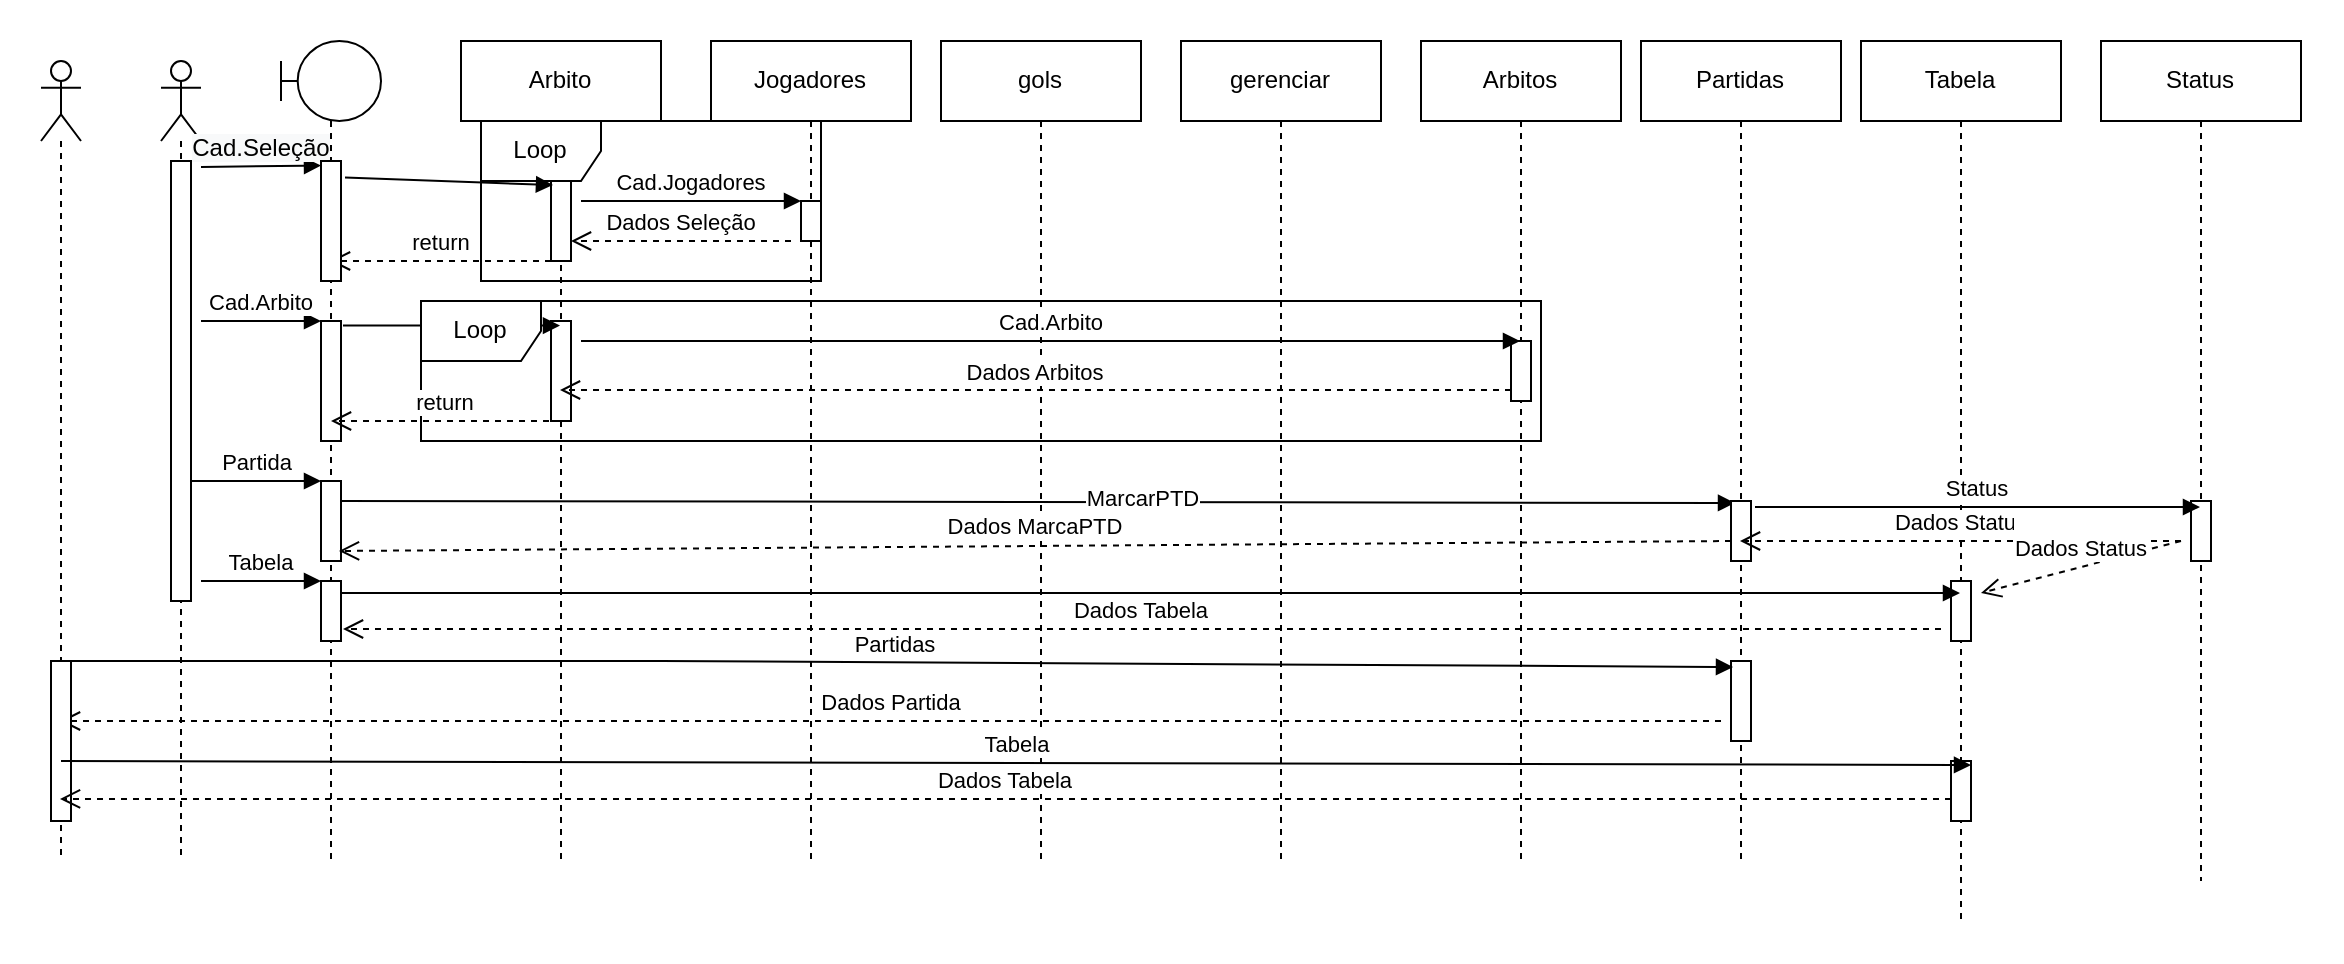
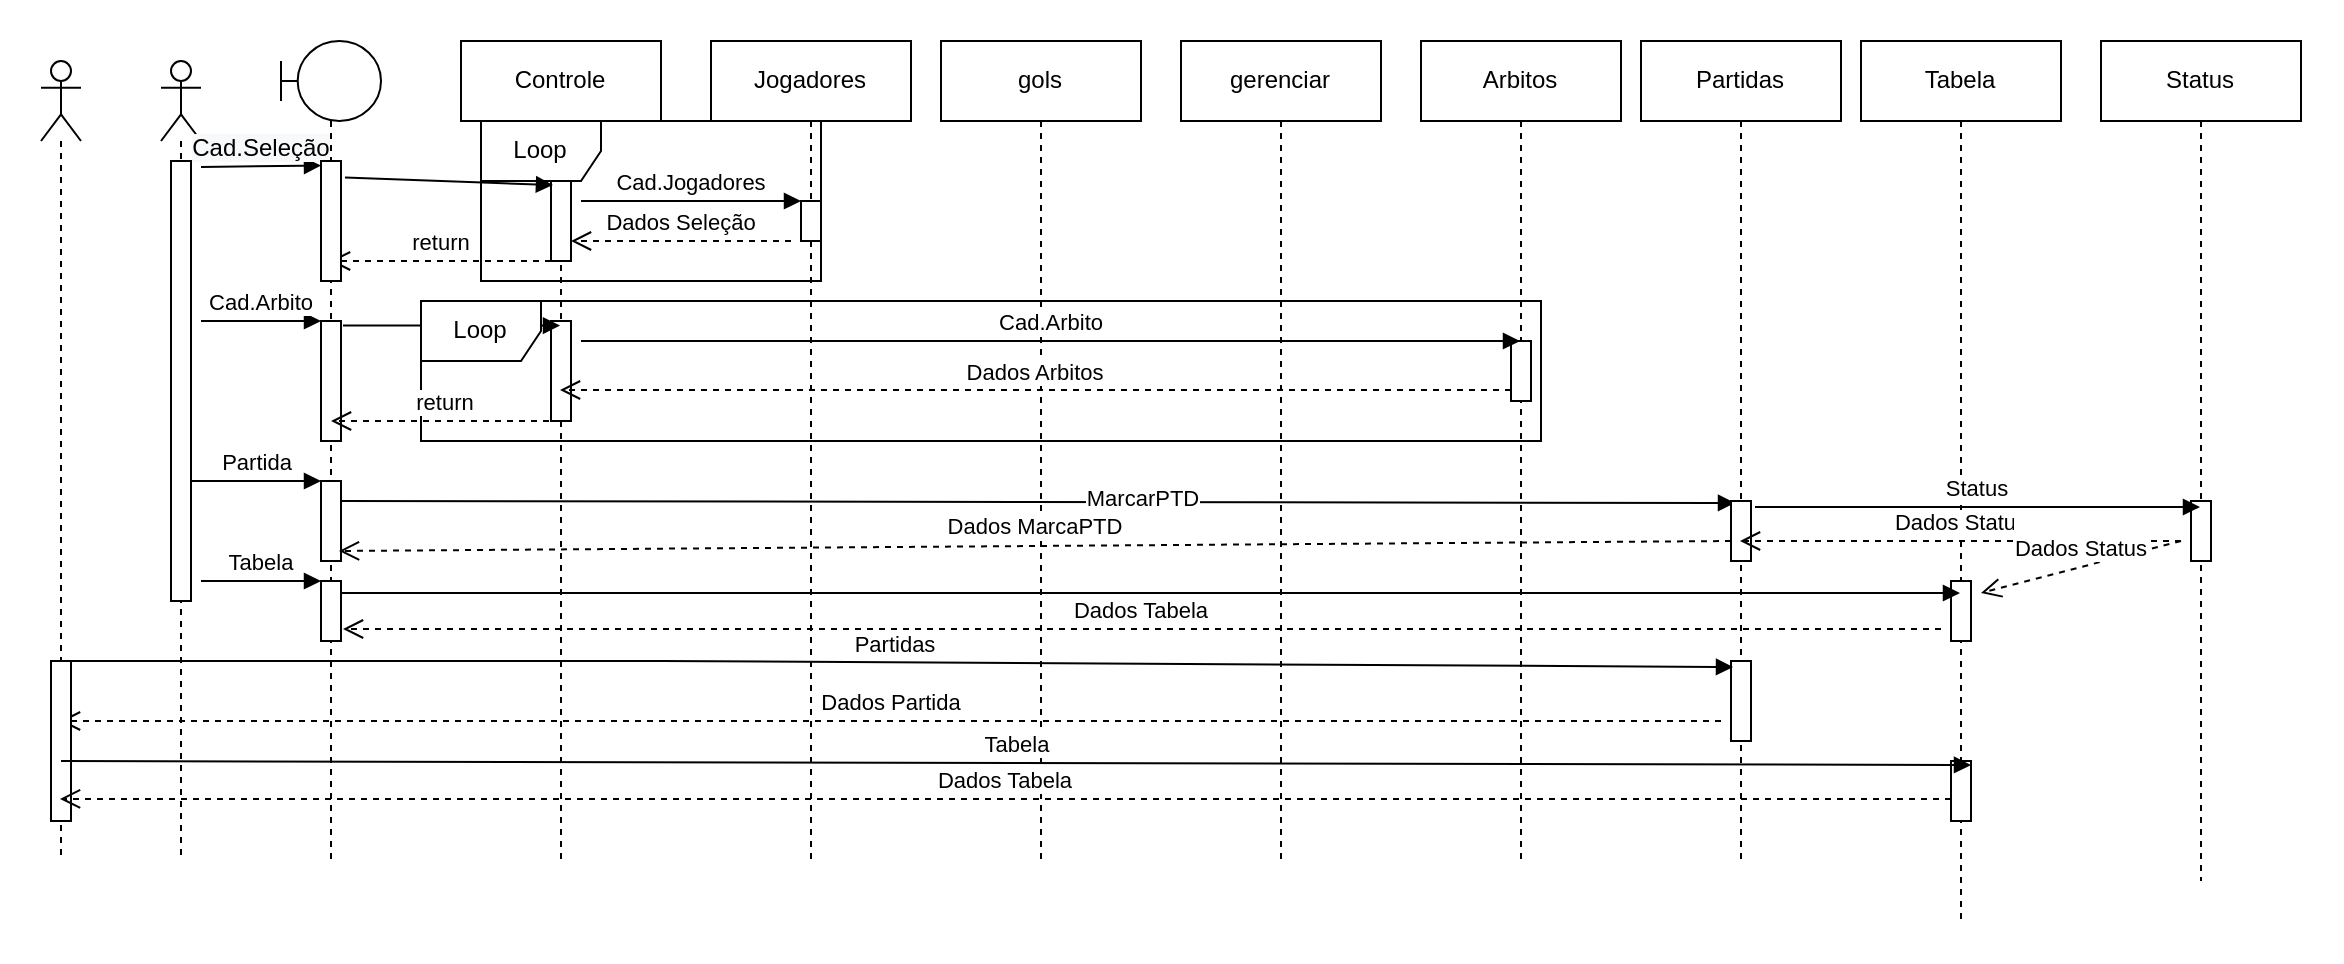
- <mxCell id="6" value="Arbito" style="shape=umlLifeline;perimeter=lifelinePerimeter;whiteSpace=wrap;html=1;container=1;collapsible=0;recursiveResize=0;outlineConnect=0;" vertex="1" parent="1"><mxGeometry x="230" y="20" width="100" height="410" as="geometry" /></mxCell>
+ <mxCell id="6" value="Controle" style="shape=umlLifeline;perimeter=lifelinePerimeter;whiteSpace=wrap;html=1;container=1;collapsible=0;recursiveResize=0;outlineConnect=0;" vertex="1" parent="1"><mxGeometry x="230" y="20" width="100" height="410" as="geometry" /></mxCell>
